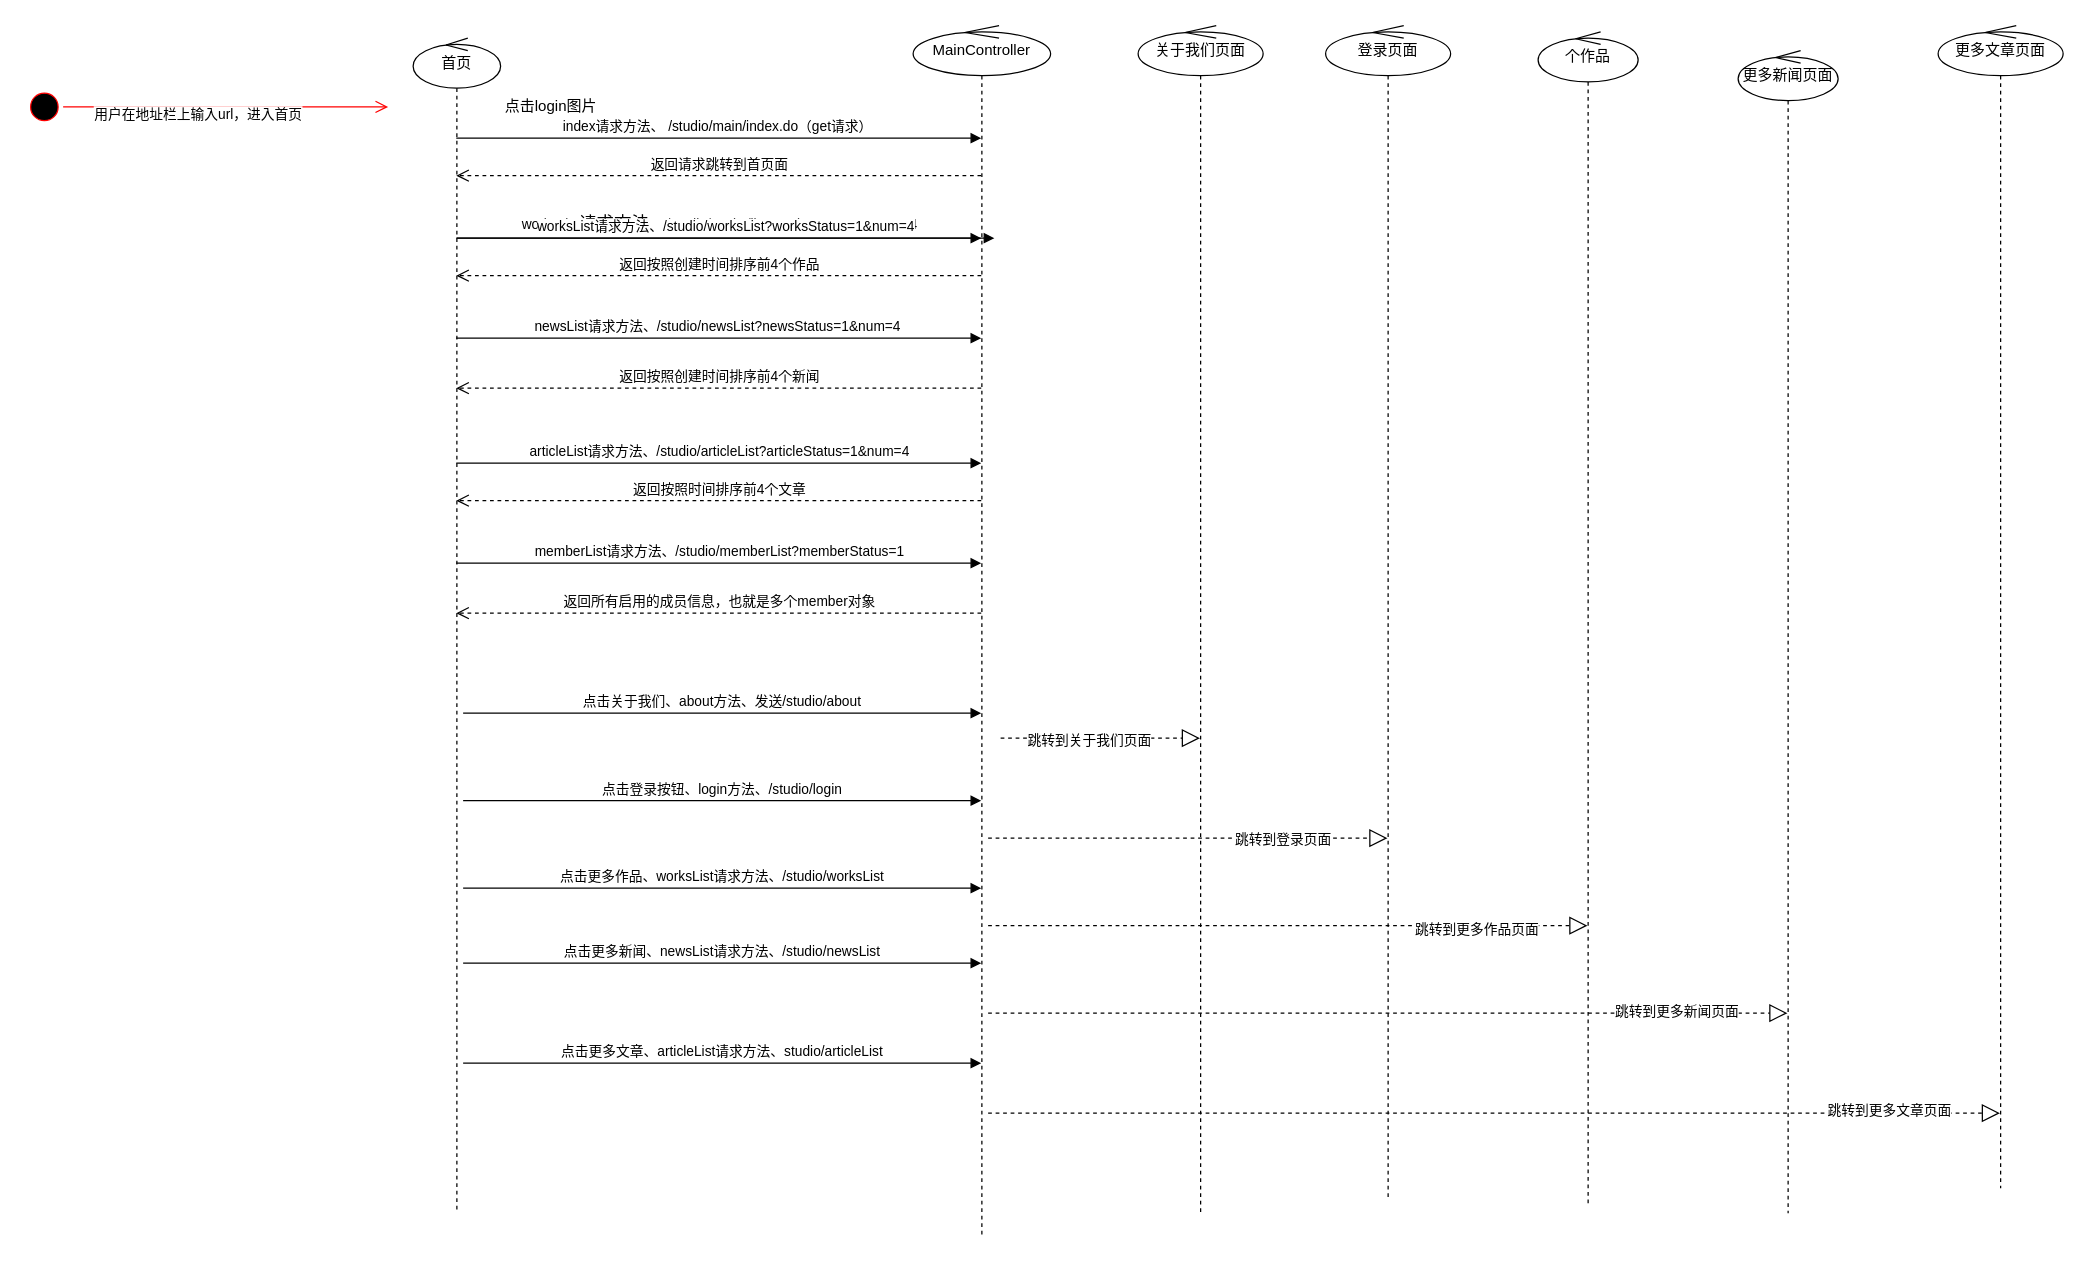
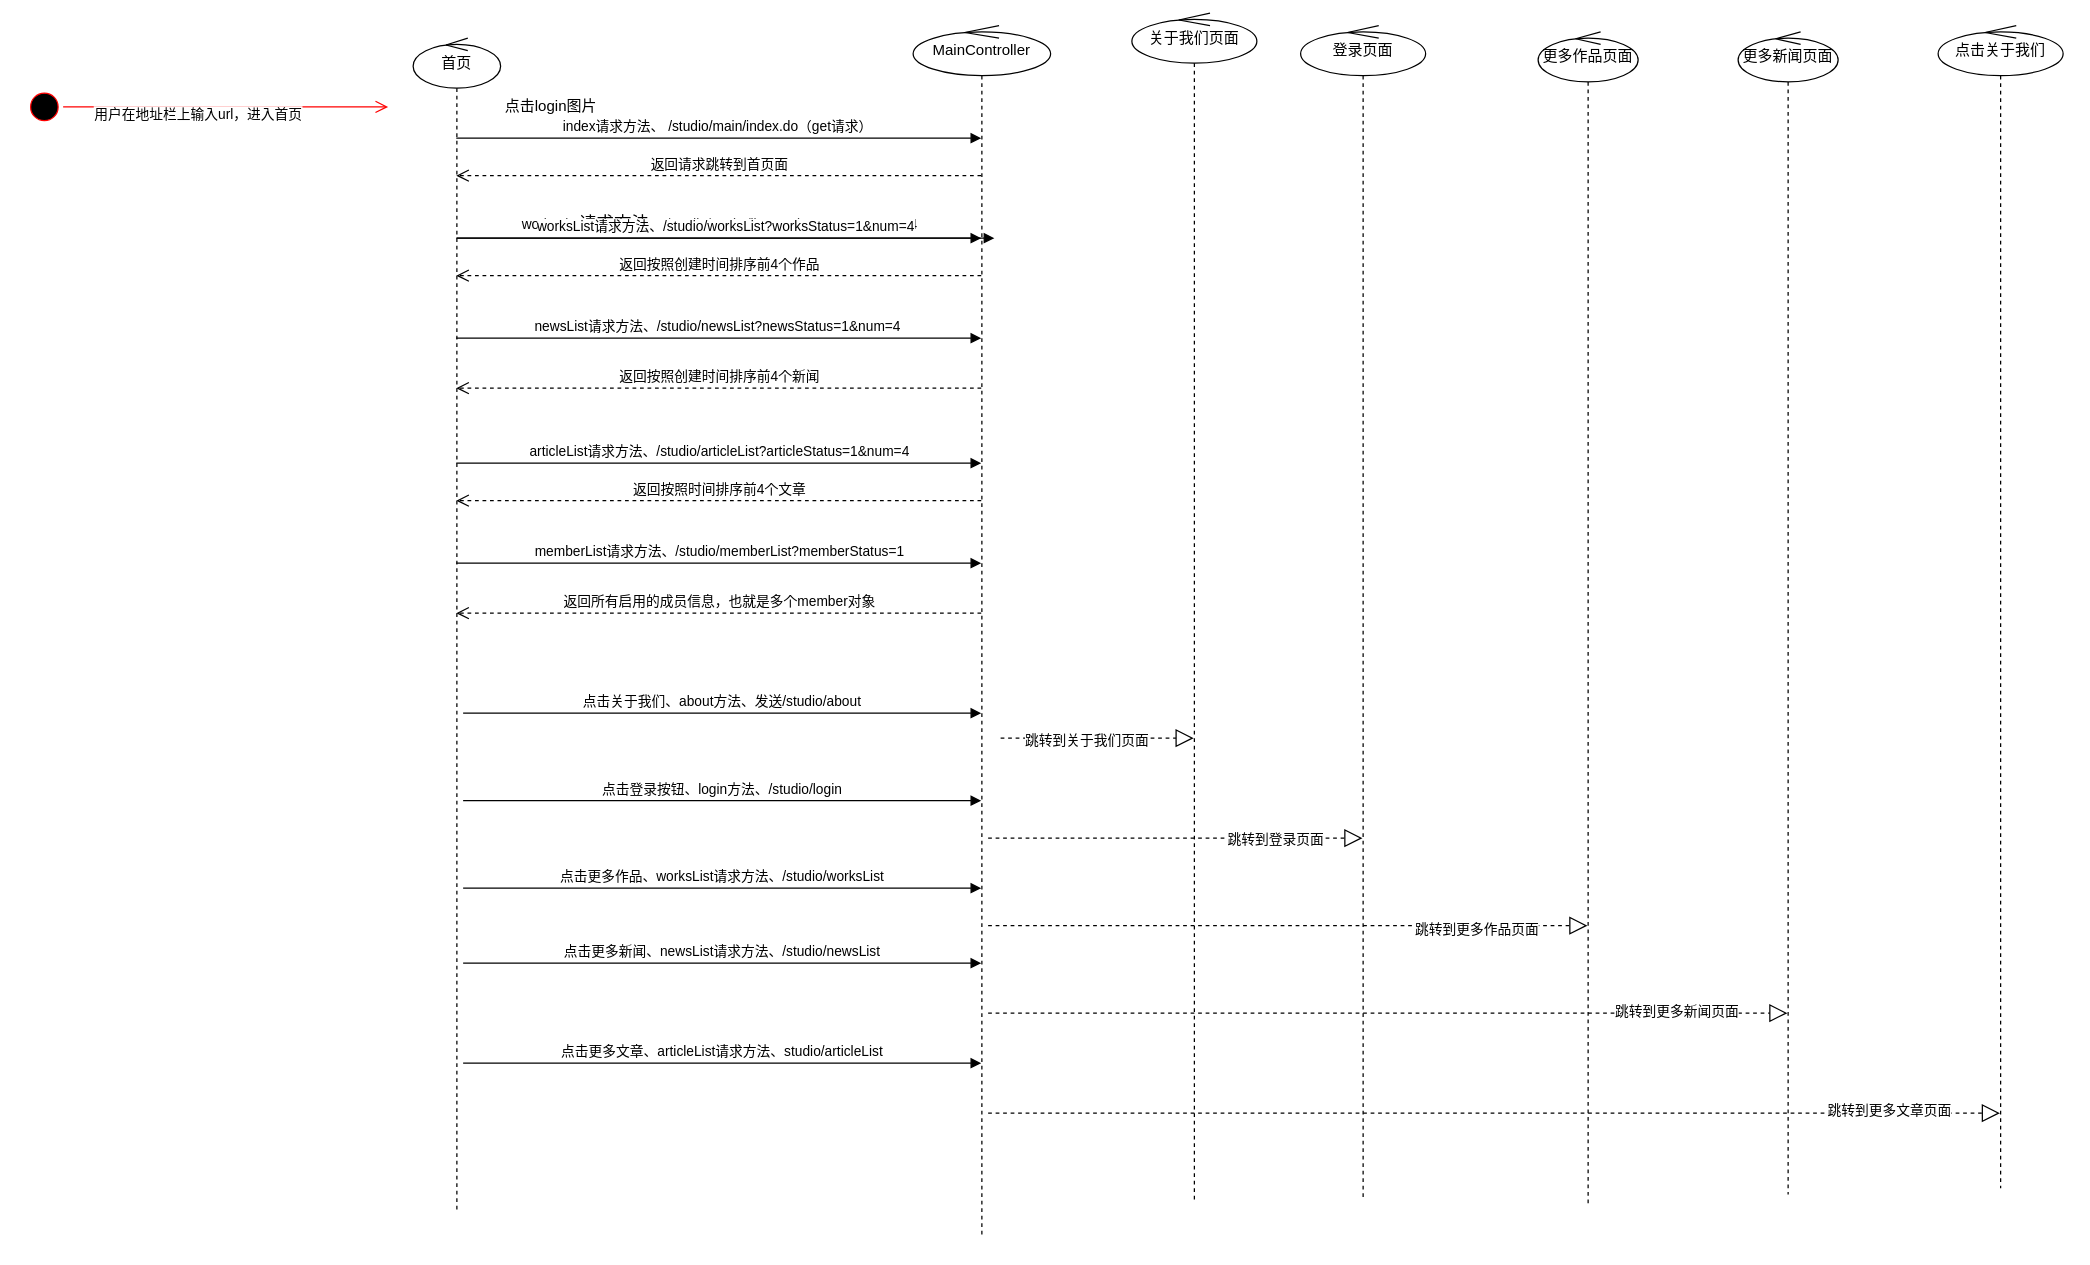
- <mxCell id="35" value="更多文章页面" style="shape=umlLifeline;perimeter=lifelinePerimeter;whiteSpace=wrap;html=1;container=1;dropTarget=0;collapsible=0;recursiveResize=0;outlineConnect=0;portConstraint=eastwest;newEdgeStyle={&quot;edgeStyle&quot;:&quot;elbowEdgeStyle&quot;,&quot;elbow&quot;:&quot;vertical&quot;,&quot;curved&quot;:0,&quot;rounded&quot;:0};participant=umlControl;" vertex="1" parent="1"><mxGeometry x="1550" y="20" width="100" height="930" as="geometry" /></mxCell>
+ <mxCell id="35" value="点击关于我们" style="shape=umlLifeline;perimeter=lifelinePerimeter;whiteSpace=wrap;html=1;container=1;dropTarget=0;collapsible=0;recursiveResize=0;outlineConnect=0;portConstraint=eastwest;newEdgeStyle={&quot;edgeStyle&quot;:&quot;elbowEdgeStyle&quot;,&quot;elbow&quot;:&quot;vertical&quot;,&quot;curved&quot;:0,&quot;rounded&quot;:0};participant=umlControl;" vertex="1" parent="1"><mxGeometry x="1550" y="20" width="100" height="930" as="geometry" /></mxCell>
- <mxCell id="25" value="个作品" style="shape=umlLifeline;perimeter=lifelinePerimeter;whiteSpace=wrap;html=1;container=1;dropTarget=0;collapsible=0;recursiveResize=0;outlineConnect=0;portConstraint=eastwest;newEdgeStyle={&quot;edgeStyle&quot;:&quot;elbowEdgeStyle&quot;,&quot;elbow&quot;:&quot;vertical&quot;,&quot;curved&quot;:0,&quot;rounded&quot;:0};participant=umlControl;" vertex="1" parent="1"><mxGeometry x="1230" y="25" width="80" height="940" as="geometry" /></mxCell>
+ <mxCell id="25" value="更多作品页面" style="shape=umlLifeline;perimeter=lifelinePerimeter;whiteSpace=wrap;html=1;container=1;dropTarget=0;collapsible=0;recursiveResize=0;outlineConnect=0;portConstraint=eastwest;newEdgeStyle={&quot;edgeStyle&quot;:&quot;elbowEdgeStyle&quot;,&quot;elbow&quot;:&quot;vertical&quot;,&quot;curved&quot;:0,&quot;rounded&quot;:0};participant=umlControl;" vertex="1" parent="1"><mxGeometry x="1230" y="25" width="80" height="940" as="geometry" /></mxCell>
- <mxCell id="5" value="登录页面" style="shape=umlLifeline;perimeter=lifelinePerimeter;whiteSpace=wrap;html=1;container=1;dropTarget=0;collapsible=0;recursiveResize=0;outlineConnect=0;portConstraint=eastwest;newEdgeStyle={&quot;edgeStyle&quot;:&quot;elbowEdgeStyle&quot;,&quot;elbow&quot;:&quot;vertical&quot;,&quot;curved&quot;:0,&quot;rounded&quot;:0};participant=umlControl;" vertex="1" parent="1"><mxGeometry x="1060" y="20" width="100" height="940" as="geometry" /></mxCell>
+ <mxCell id="5" value="登录页面" style="shape=umlLifeline;perimeter=lifelinePerimeter;whiteSpace=wrap;html=1;container=1;dropTarget=0;collapsible=0;recursiveResize=0;outlineConnect=0;portConstraint=eastwest;newEdgeStyle={&quot;edgeStyle&quot;:&quot;elbowEdgeStyle&quot;,&quot;elbow&quot;:&quot;vertical&quot;,&quot;curved&quot;:0,&quot;rounded&quot;:0};participant=umlControl;" vertex="1" parent="1"><mxGeometry x="1040" y="20" width="100" height="940" as="geometry" /></mxCell>
- <mxCell id="4" value="关于我们页面" style="shape=umlLifeline;perimeter=lifelinePerimeter;whiteSpace=wrap;html=1;container=1;dropTarget=0;collapsible=0;recursiveResize=0;outlineConnect=0;portConstraint=eastwest;newEdgeStyle={&quot;edgeStyle&quot;:&quot;elbowEdgeStyle&quot;,&quot;elbow&quot;:&quot;vertical&quot;,&quot;curved&quot;:0,&quot;rounded&quot;:0};participant=umlControl;" vertex="1" parent="1"><mxGeometry x="910" y="20" width="100" height="950" as="geometry" /></mxCell>
+ <mxCell id="4" value="关于我们页面" style="shape=umlLifeline;perimeter=lifelinePerimeter;whiteSpace=wrap;html=1;container=1;dropTarget=0;collapsible=0;recursiveResize=0;outlineConnect=0;portConstraint=eastwest;newEdgeStyle={&quot;edgeStyle&quot;:&quot;elbowEdgeStyle&quot;,&quot;elbow&quot;:&quot;vertical&quot;,&quot;curved&quot;:0,&quot;rounded&quot;:0};participant=umlControl;" vertex="1" parent="1"><mxGeometry x="905" y="10" width="100" height="950" as="geometry" /></mxCell>
- <mxCell id="29" value="更多新闻页面" style="shape=umlLifeline;perimeter=lifelinePerimeter;whiteSpace=wrap;html=1;container=1;dropTarget=0;collapsible=0;recursiveResize=0;outlineConnect=0;portConstraint=eastwest;newEdgeStyle={&quot;edgeStyle&quot;:&quot;elbowEdgeStyle&quot;,&quot;elbow&quot;:&quot;vertical&quot;,&quot;curved&quot;:0,&quot;rounded&quot;:0};participant=umlControl;" vertex="1" parent="1"><mxGeometry x="1390" y="40" width="80" height="930" as="geometry" /></mxCell>
+ <mxCell id="29" value="更多新闻页面" style="shape=umlLifeline;perimeter=lifelinePerimeter;whiteSpace=wrap;html=1;container=1;dropTarget=0;collapsible=0;recursiveResize=0;outlineConnect=0;portConstraint=eastwest;newEdgeStyle={&quot;edgeStyle&quot;:&quot;elbowEdgeStyle&quot;,&quot;elbow&quot;:&quot;vertical&quot;,&quot;curved&quot;:0,&quot;rounded&quot;:0};participant=umlControl;" vertex="1" parent="1"><mxGeometry x="1390" y="25" width="80" height="930" as="geometry" /></mxCell>
